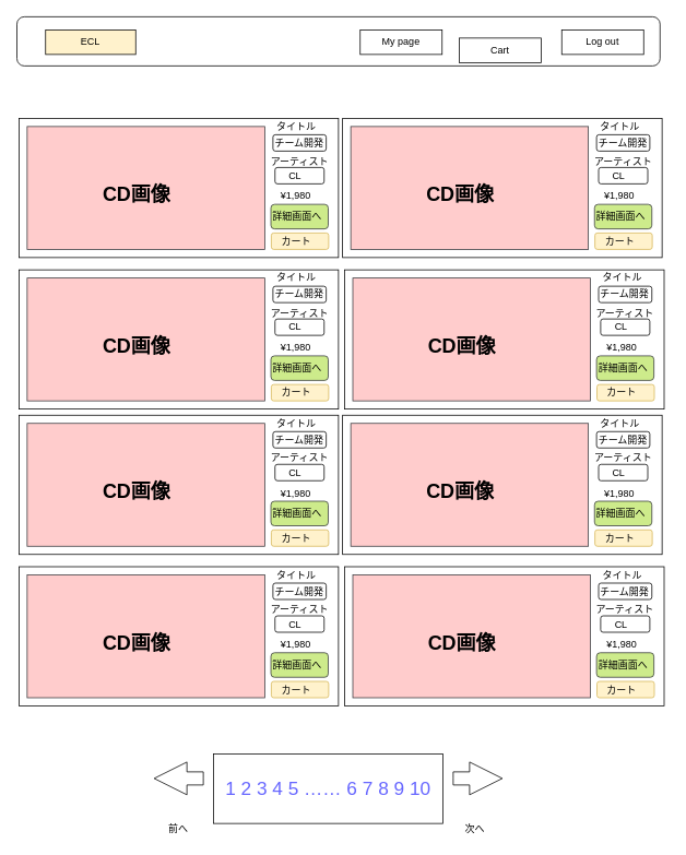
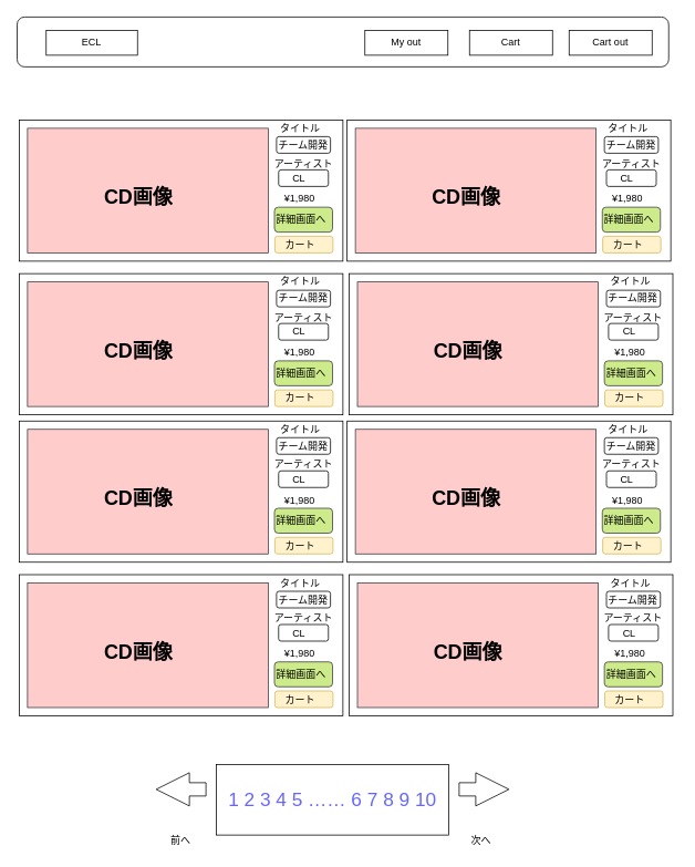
- <mxCell id="109" value="ECL" style="rounded=0;whiteSpace=wrap;html=1;fillColor=#fff2cc;" parent="1" vertex="1"><mxGeometry x="55" y="36" width="110" height="30" as="geometry" /></mxCell>
+ <mxCell id="109" value="ECL" style="rounded=0;whiteSpace=wrap;html=1;" parent="1" vertex="1"><mxGeometry x="55" y="36" width="110" height="30" as="geometry" /></mxCell>
- <mxCell id="112" value="My page" style="rounded=0;whiteSpace=wrap;html=1;" parent="1" vertex="1"><mxGeometry x="439" y="36" width="100" height="30" as="geometry" /></mxCell>
+ <mxCell id="112" value="My out" style="rounded=0;whiteSpace=wrap;html=1;" parent="1" vertex="1"><mxGeometry x="439" y="36" width="100" height="30" as="geometry" /></mxCell>
- <mxCell id="111" value="Log out" style="rounded=0;whiteSpace=wrap;html=1;" parent="1" vertex="1"><mxGeometry x="685" y="36" width="100" height="30" as="geometry" /></mxCell>
+ <mxCell id="111" value="Cart out" style="rounded=0;whiteSpace=wrap;html=1;" parent="1" vertex="1"><mxGeometry x="685" y="36" width="100" height="30" as="geometry" /></mxCell>
- <mxCell id="110" value="Cart" style="rounded=0;whiteSpace=wrap;html=1;" parent="1" vertex="1"><mxGeometry x="560" y="46" width="100" height="30" as="geometry" /></mxCell>
+ <mxCell id="110" value="Cart" style="rounded=0;whiteSpace=wrap;html=1;" parent="1" vertex="1"><mxGeometry x="565" y="36" width="100" height="30" as="geometry" /></mxCell>
